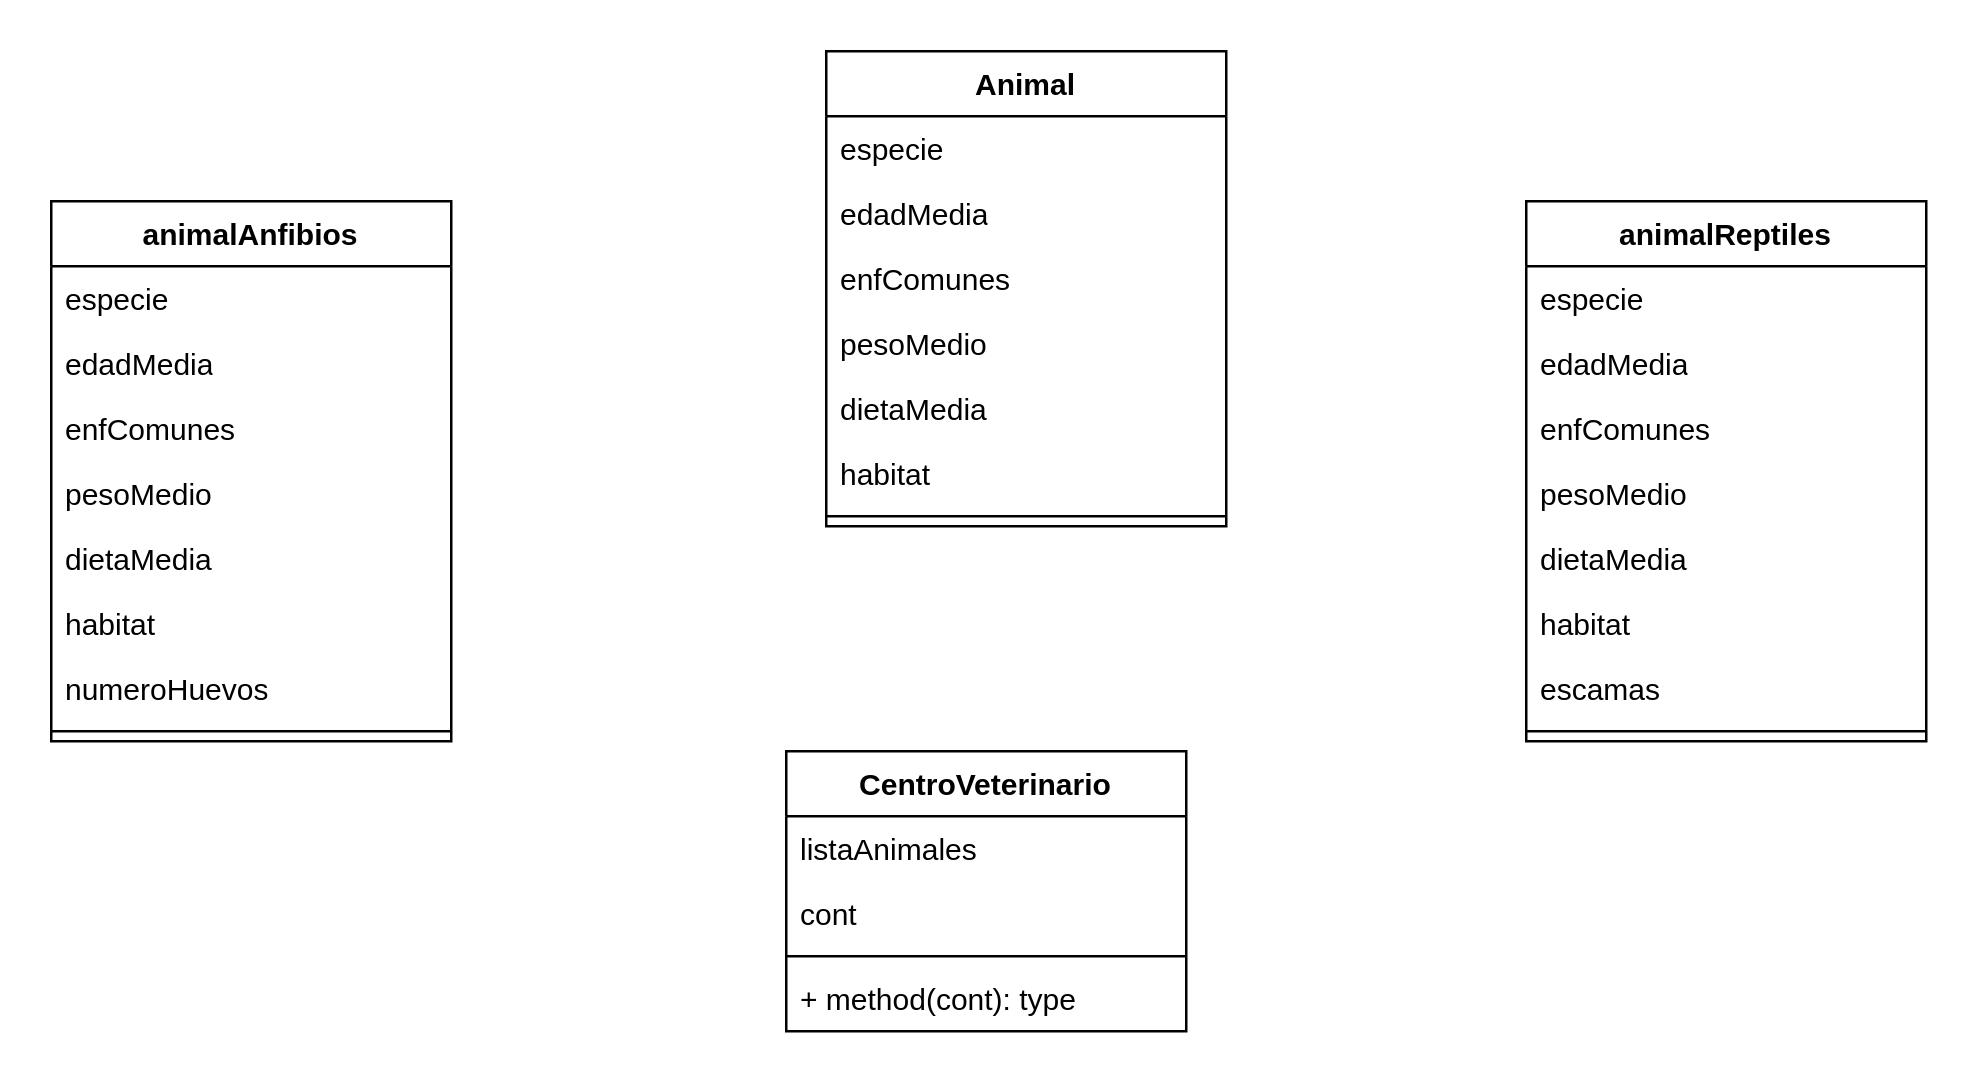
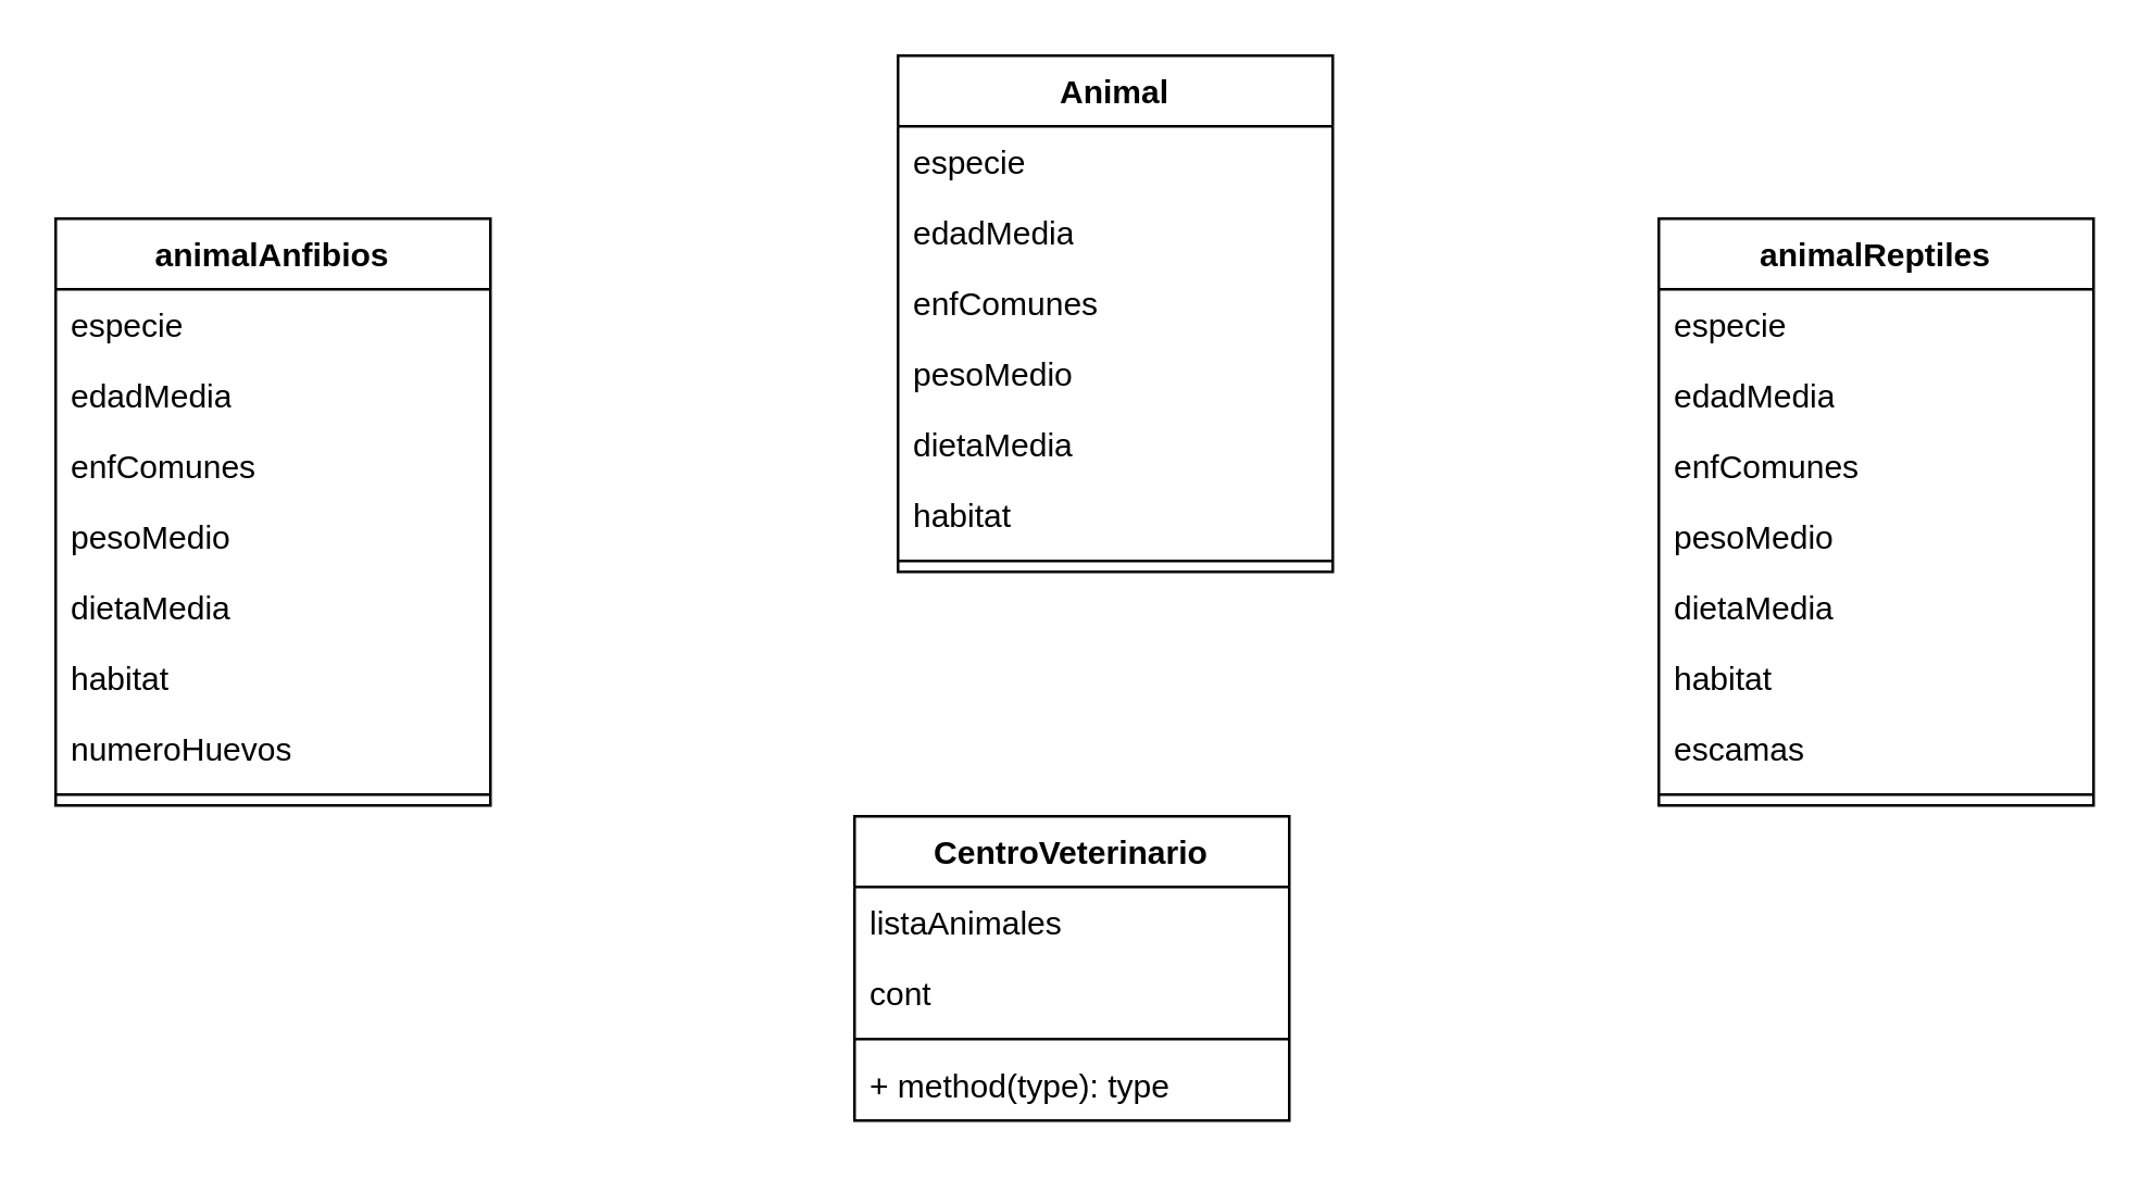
- <mxCell id="32" value="+ method(cont): type" style="text;strokeColor=none;fillColor=none;align=left;verticalAlign=top;spacingLeft=4;spacingRight=4;overflow=hidden;rotatable=0;points=[[0,0.5],[1,0.5]];portConstraint=eastwest;whiteSpace=wrap;html=1;" vertex="1" parent="28"><mxGeometry y="86" width="160" height="26" as="geometry" /></mxCell>
+ <mxCell id="32" value="+ method(type): type" style="text;strokeColor=none;fillColor=none;align=left;verticalAlign=top;spacingLeft=4;spacingRight=4;overflow=hidden;rotatable=0;points=[[0,0.5],[1,0.5]];portConstraint=eastwest;whiteSpace=wrap;html=1;" vertex="1" parent="28"><mxGeometry y="86" width="160" height="26" as="geometry" /></mxCell>
